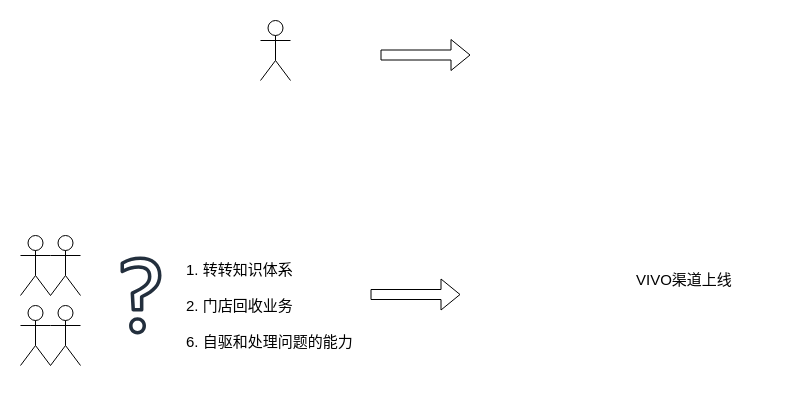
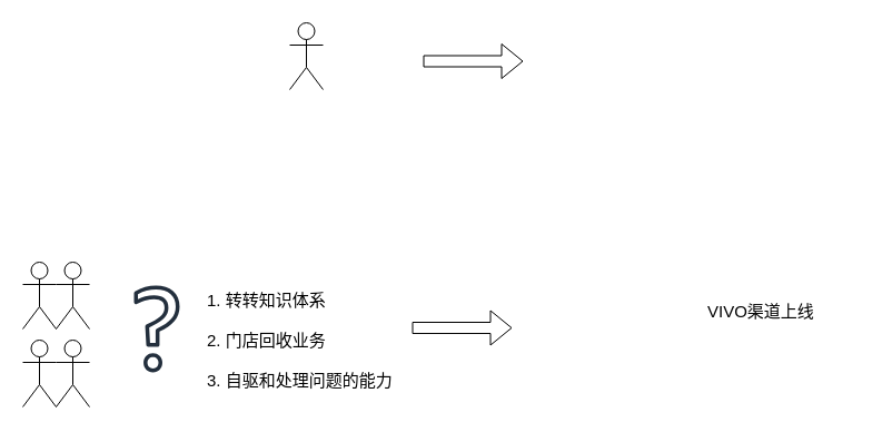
- <mxCell id="13" value="1. 转转知识体系&lt;div&gt;&lt;br&gt;&lt;div&gt;2. 门店回收业务&lt;/div&gt;&lt;div&gt;&lt;br&gt;&lt;/div&gt;&lt;div&gt;6. 自驱和处理问题的能力&lt;/div&gt;&lt;/div&gt;" style="text;strokeColor=none;fillColor=none;align=left;verticalAlign=middle;spacingLeft=4;spacingRight=4;overflow=hidden;points=[[0,0.5],[1,0.5]];portConstraint=eastwest;rotatable=0;whiteSpace=wrap;html=1;fontSize=15;" vertex="1" parent="1"><mxGeometry x="180" y="235" width="190" height="140" as="geometry" /></mxCell>
+ <mxCell id="13" value="1. 转转知识体系&lt;div&gt;&lt;br&gt;&lt;div&gt;2. 门店回收业务&lt;/div&gt;&lt;div&gt;&lt;br&gt;&lt;/div&gt;&lt;div&gt;3. 自驱和处理问题的能力&lt;/div&gt;&lt;/div&gt;" style="text;strokeColor=none;fillColor=none;align=left;verticalAlign=middle;spacingLeft=4;spacingRight=4;overflow=hidden;points=[[0,0.5],[1,0.5]];portConstraint=eastwest;rotatable=0;whiteSpace=wrap;html=1;fontSize=15;" vertex="1" parent="1"><mxGeometry x="180" y="235" width="190" height="140" as="geometry" /></mxCell>
